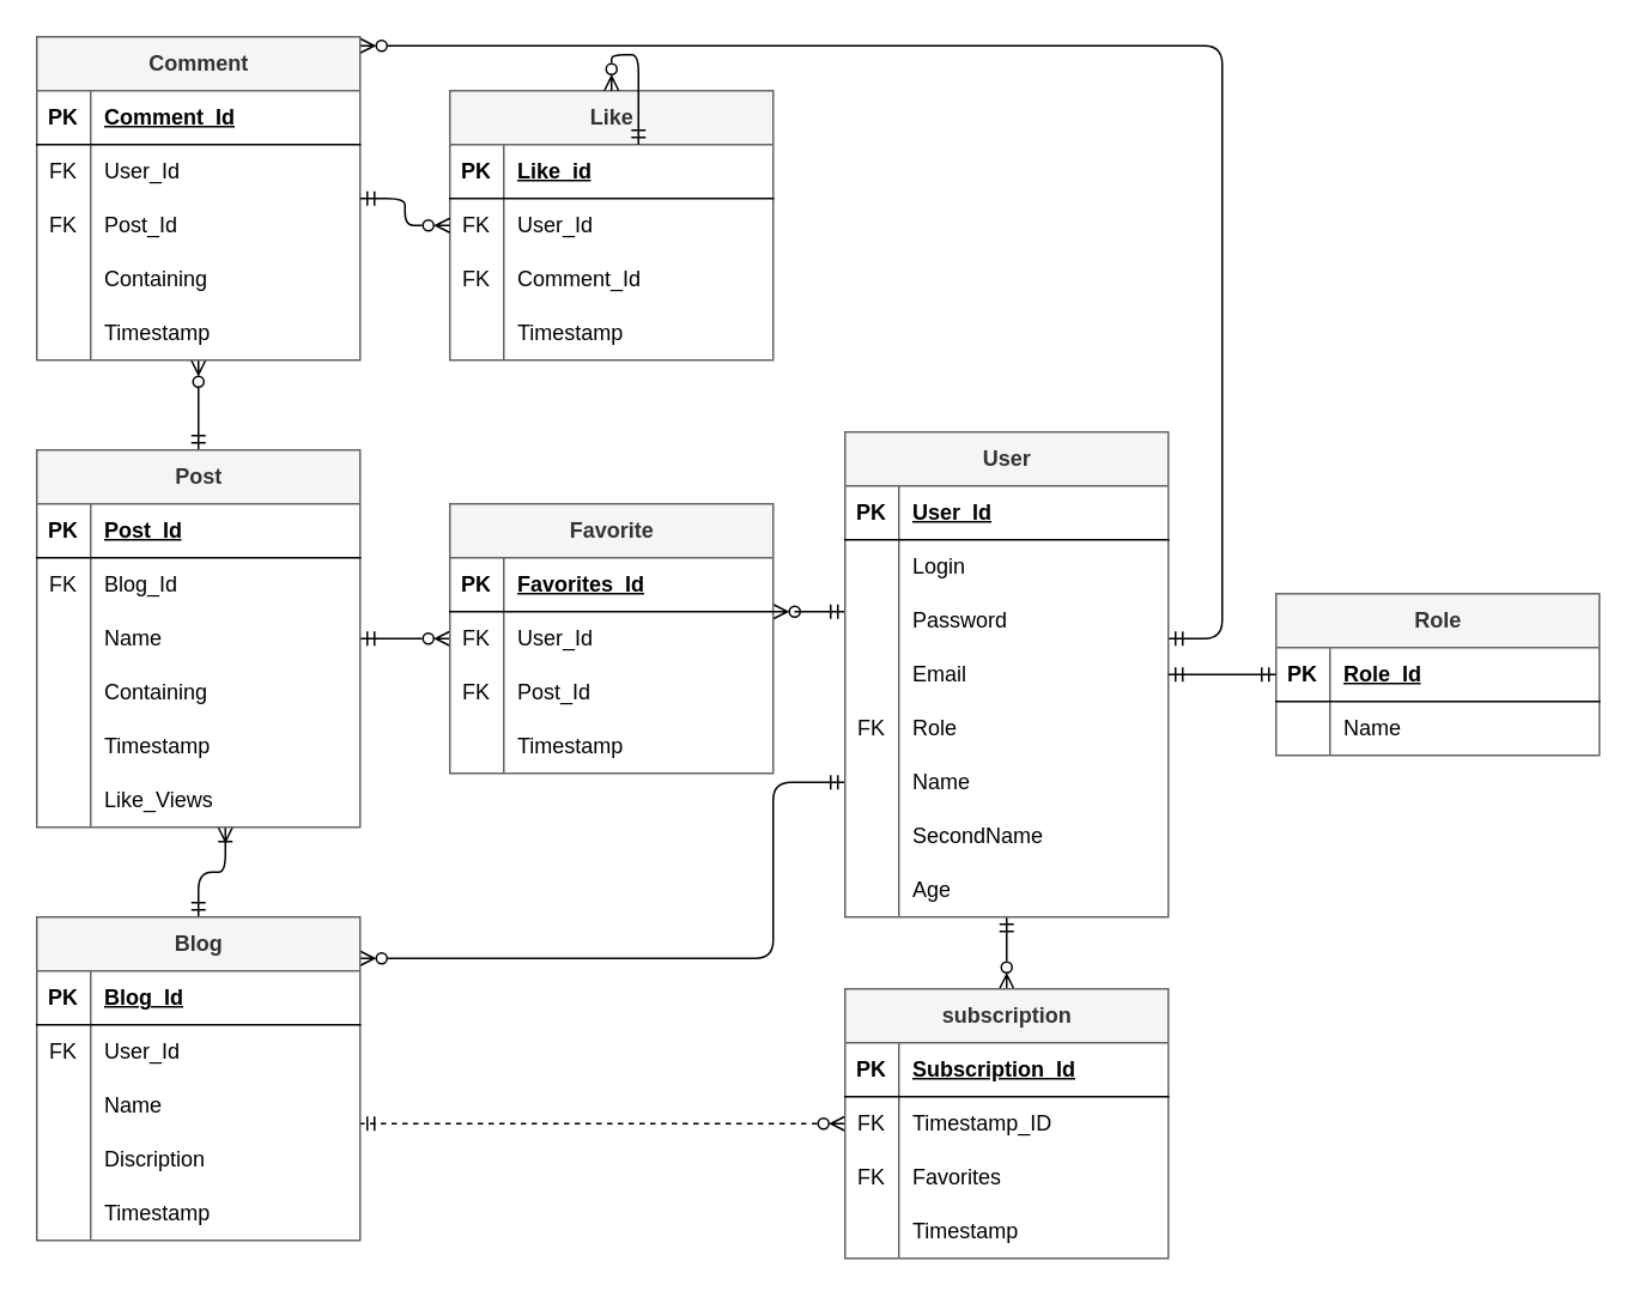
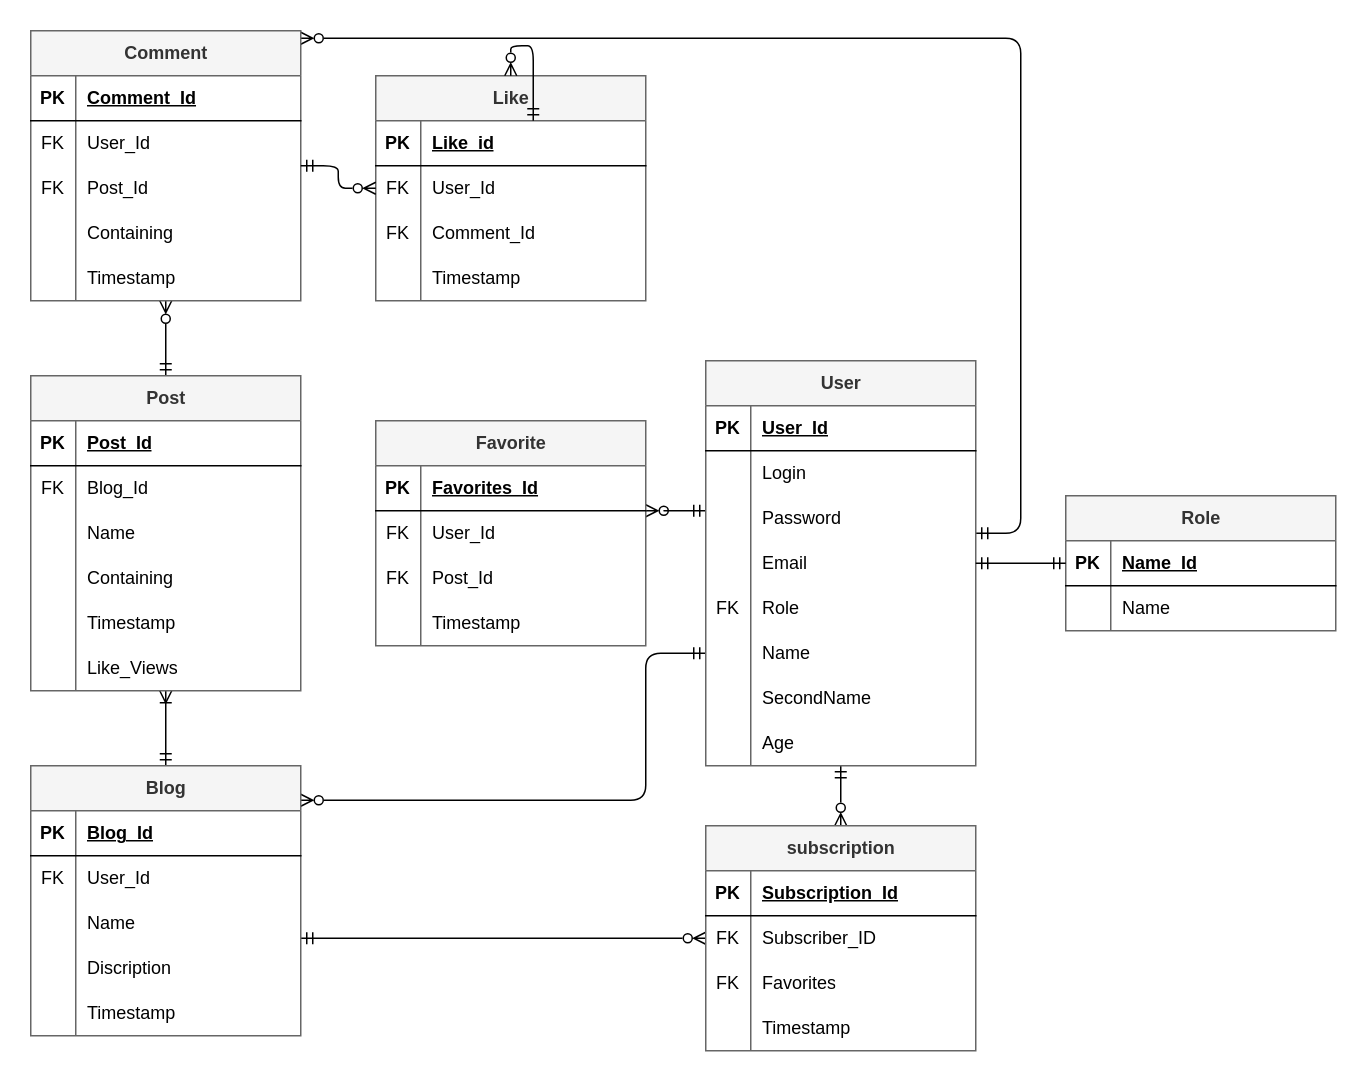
- <mxCell id="9" style="edgeStyle=orthogonalEdgeStyle;rounded=1;orthogonalLoop=1;jettySize=auto;html=1;startArrow=ERzeroToMany;startFill=0;endArrow=ERmandOne;endFill=0;" parent="1" source="49" target="78" edge="1"><mxGeometry relative="1" as="geometry"><mxPoint x="310" y="730" as="targetPoint" /><Array as="points" /><mxPoint x="220" y="655" as="sourcePoint" /></mxGeometry></mxCell>
- <mxCell id="116" value="Role_Id" style="shape=partialRectangle;connectable=0;fillColor=none;top=0;left=0;bottom=0;right=0;align=left;spacingLeft=6;fontStyle=5;overflow=hidden;whiteSpace=wrap;html=1;" parent="114" vertex="1"><mxGeometry x="30" width="150" height="30" as="geometry"><mxRectangle width="150" height="30" as="alternateBounds" /></mxGeometry></mxCell>
+ <mxCell id="116" value="Name_Id" style="shape=partialRectangle;connectable=0;fillColor=none;top=0;left=0;bottom=0;right=0;align=left;spacingLeft=6;fontStyle=5;overflow=hidden;whiteSpace=wrap;html=1;" parent="114" vertex="1"><mxGeometry x="30" width="150" height="30" as="geometry"><mxRectangle width="150" height="30" as="alternateBounds" /></mxGeometry></mxCell>
- <mxCell id="6" style="edgeStyle=orthogonalEdgeStyle;rounded=1;orthogonalLoop=1;jettySize=auto;html=1;exitX=0.5;exitY=0;exitDx=0;exitDy=0;startArrow=ERmandOne;startFill=0;endArrow=ERoneToMany;endFill=0;" parent="1" source="62" target="96" edge="1"><mxGeometry relative="1" as="geometry"><mxPoint x="310" y="490" as="targetPoint" /></mxGeometry></mxCell>
+ <mxCell id="6" style="edgeStyle=orthogonalEdgeStyle;rounded=1;orthogonalLoop=1;jettySize=auto;html=1;exitX=0.5;exitY=0;exitDx=0;exitDy=0;startArrow=ERmandOne;startFill=0;endArrow=ERoneToMany;endFill=0;" parent="1" source="62" target="78" edge="1"><mxGeometry relative="1" as="geometry"><mxPoint x="310" y="490" as="targetPoint" /></mxGeometry></mxCell>
- <mxCell id="7" style="edgeStyle=orthogonalEdgeStyle;rounded=1;orthogonalLoop=1;jettySize=auto;html=1;startArrow=ERzeroToMany;startFill=0;endArrow=ERmandOne;endFill=0;dashed=1;" parent="1" source="36" target="62" edge="1"><mxGeometry relative="1" as="geometry"><mxPoint x="220" y="550" as="sourcePoint" /><Array as="points"><mxPoint x="270" y="625" /><mxPoint x="270" y="625" /></Array></mxGeometry></mxCell>
+ <mxCell id="7" style="edgeStyle=orthogonalEdgeStyle;rounded=1;orthogonalLoop=1;jettySize=auto;html=1;startArrow=ERzeroToMany;startFill=0;endArrow=ERmandOne;endFill=0;" parent="1" source="36" target="62" edge="1"><mxGeometry relative="1" as="geometry"><mxPoint x="220" y="550" as="sourcePoint" /><Array as="points"><mxPoint x="270" y="625" /><mxPoint x="270" y="625" /></Array></mxGeometry></mxCell>
- <mxCell id="42" value="Timestamp_ID" style="shape=partialRectangle;connectable=0;fillColor=none;top=0;left=0;bottom=0;right=0;align=left;spacingLeft=6;overflow=hidden;whiteSpace=wrap;html=1;" parent="40" vertex="1"><mxGeometry x="30" width="150" height="30" as="geometry"><mxRectangle width="150" height="30" as="alternateBounds" /></mxGeometry></mxCell>
+ <mxCell id="42" value="Subscriber_ID" style="shape=partialRectangle;connectable=0;fillColor=none;top=0;left=0;bottom=0;right=0;align=left;spacingLeft=6;overflow=hidden;whiteSpace=wrap;html=1;" parent="40" vertex="1"><mxGeometry x="30" width="150" height="30" as="geometry"><mxRectangle width="150" height="30" as="alternateBounds" /></mxGeometry></mxCell>
